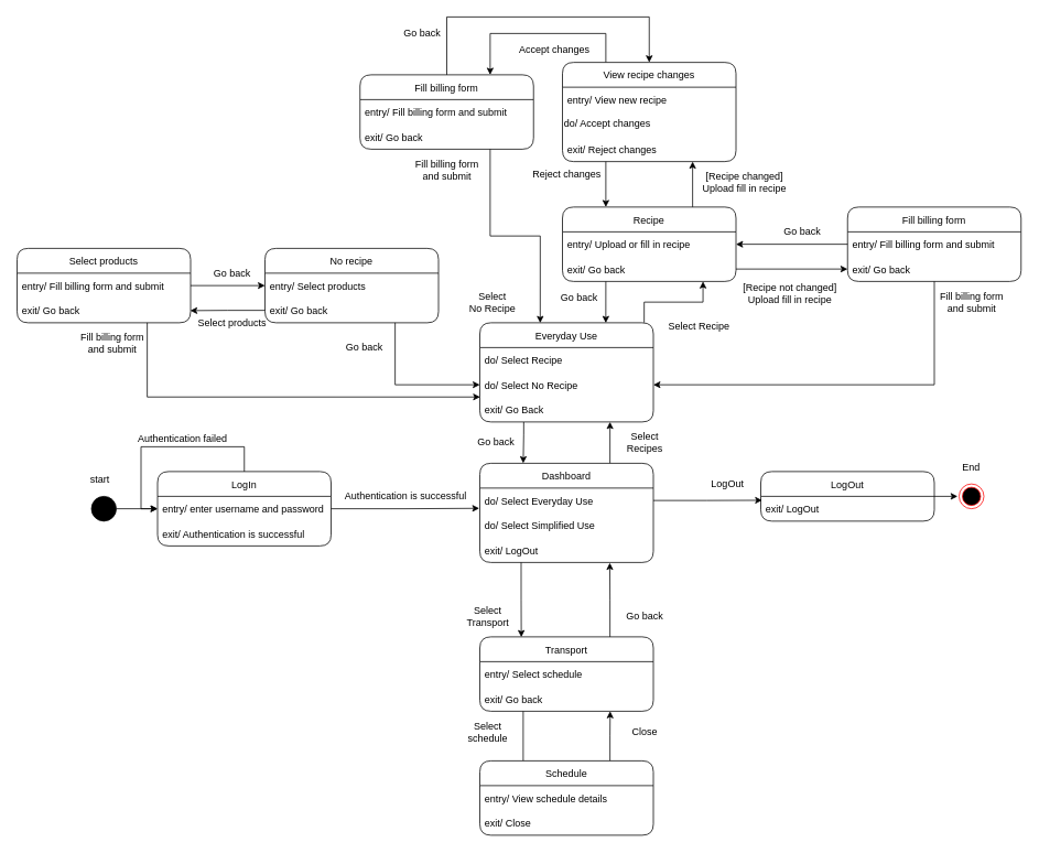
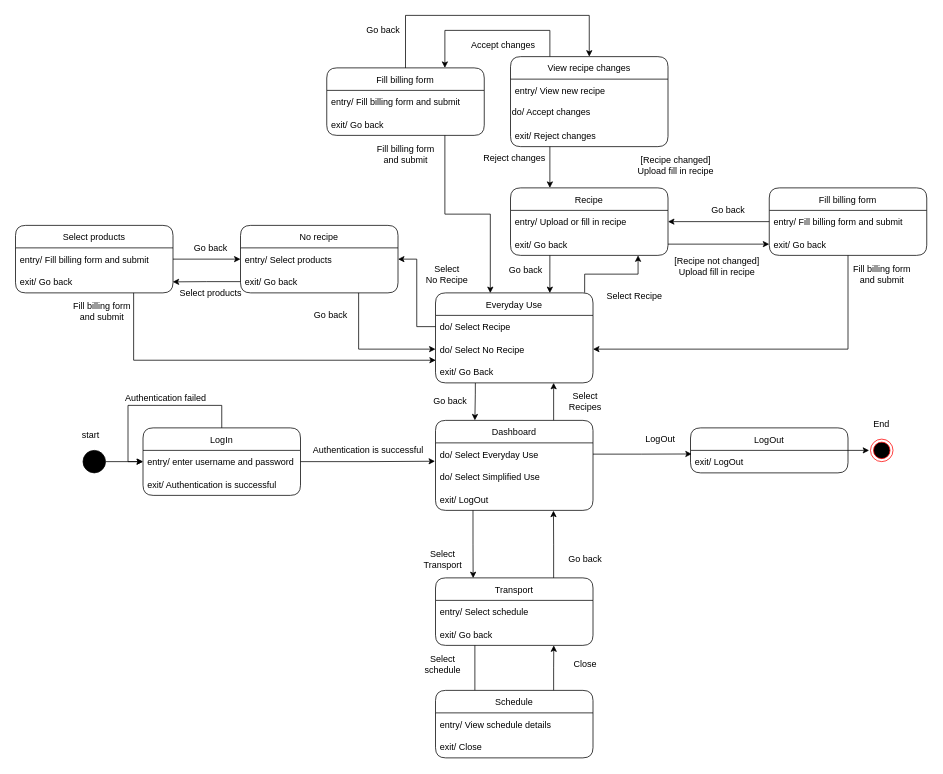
- <mxCell id="63" style="edgeStyle=orthogonalEdgeStyle;rounded=0;orthogonalLoop=1;jettySize=auto;html=1;exitX=0.75;exitY=0;exitDx=0;exitDy=0;entryX=0.75;entryY=1;entryDx=0;entryDy=0;entryPerimeter=0;" edge="1" parent="1" source="64" target="78"><mxGeometry relative="1" as="geometry" /></mxCell>
+ <mxCell id="59" style="edgeStyle=orthogonalEdgeStyle;rounded=0;orthogonalLoop=1;jettySize=auto;html=1;exitX=0;exitY=0.5;exitDx=0;exitDy=0;entryX=1;entryY=0.5;entryDx=0;entryDy=0;" edge="1" parent="1" source="33" target="48"><mxGeometry relative="1" as="geometry" /></mxCell>
